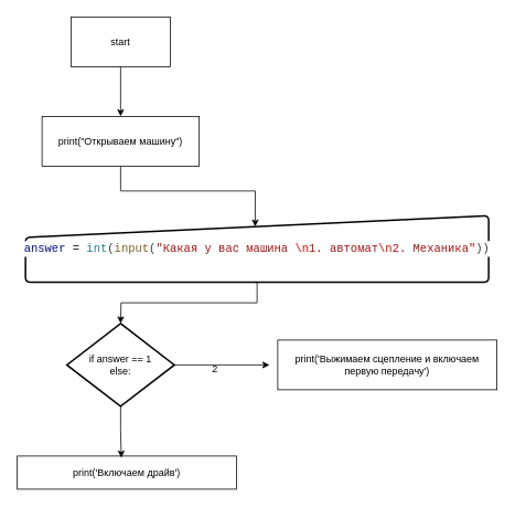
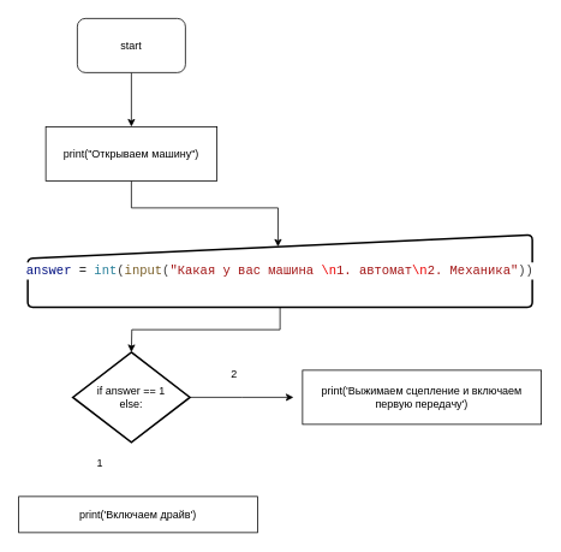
- <mxCell id="3" value="start" style="whiteSpace=wrap;html=1;rounded=0;" vertex="1" parent="1"><mxGeometry x="85" y="20" width="120" height="60" as="geometry" /></mxCell>
+ <mxCell id="3" value="start" style="rounded=1;whiteSpace=wrap;html=1;" vertex="1" parent="1"><mxGeometry x="85" y="20" width="120" height="60" as="geometry" /></mxCell>
- <mxCell id="14" value="2" style="text;html=1;align=center;verticalAlign=middle;resizable=0;points=[];autosize=1;strokeColor=none;fillColor=none;" vertex="1" parent="1"><mxGeometry x="244" y="430" width="30" height="30" as="geometry" /></mxCell>
+ <mxCell id="14" value="2" style="text;html=1;align=center;verticalAlign=middle;resizable=0;points=[];autosize=1;strokeColor=none;fillColor=none;" vertex="1" parent="1"><mxGeometry x="244" y="400" width="30" height="30" as="geometry" /></mxCell>
+ <mxCell id="13" value="1" style="text;html=1;align=center;verticalAlign=middle;resizable=0;points=[];autosize=1;strokeColor=none;fillColor=none;" vertex="1" parent="1"><mxGeometry x="95" y="498" width="30" height="30" as="geometry" /></mxCell>
- <mxCell id="12" style="edgeStyle=orthogonalEdgeStyle;rounded=0;orthogonalLoop=1;jettySize=auto;html=1;exitX=0.5;exitY=1;exitDx=0;exitDy=0;exitPerimeter=0;entryX=0.475;entryY=0.05;entryDx=0;entryDy=0;entryPerimeter=0;" edge="1" parent="1" source="9" target="11"><mxGeometry relative="1" as="geometry" /></mxCell>
